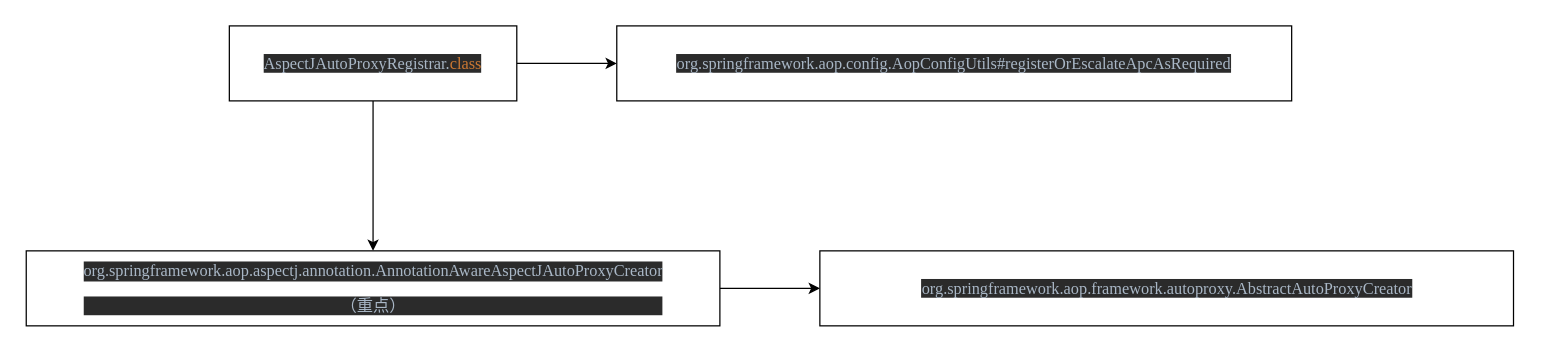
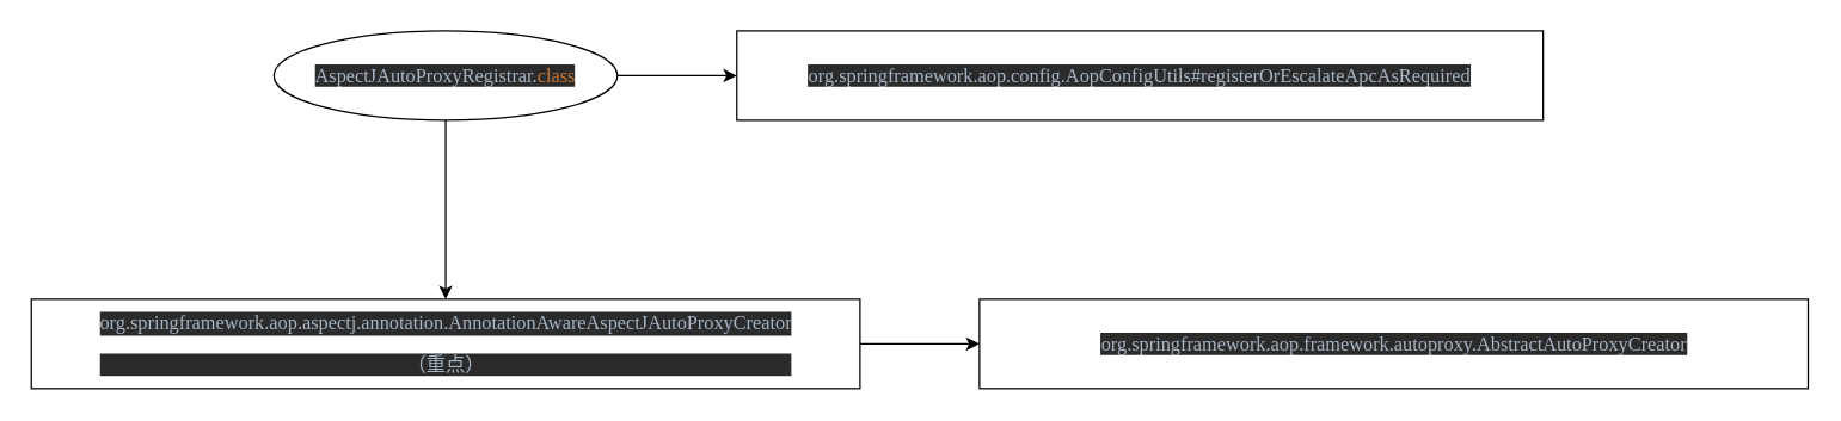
- <mxCell id="4" value="&lt;pre style=&quot;background-color: #2b2b2b ; color: #a9b7c6 ; font-family: &amp;#34;jetbrains mono&amp;#34; ; font-size: 9.8pt&quot;&gt;AspectJAutoProxyRegistrar.&lt;span style=&quot;color: #cc7832&quot;&gt;class&lt;/span&gt;&lt;/pre&gt;" style="rounded=0;whiteSpace=wrap;html=1;" vertex="1" parent="1"><mxGeometry x="183" y="20" width="230" height="60" as="geometry" /></mxCell>
+ <mxCell id="4" value="&lt;pre style=&quot;background-color: #2b2b2b ; color: #a9b7c6 ; font-family: &amp;#34;jetbrains mono&amp;#34; ; font-size: 9.8pt&quot;&gt;AspectJAutoProxyRegistrar.&lt;span style=&quot;color: #cc7832&quot;&gt;class&lt;/span&gt;&lt;/pre&gt;" style="ellipse;whiteSpace=wrap;html=1;" vertex="1" parent="1"><mxGeometry x="183" y="20" width="230" height="60" as="geometry" /></mxCell>
